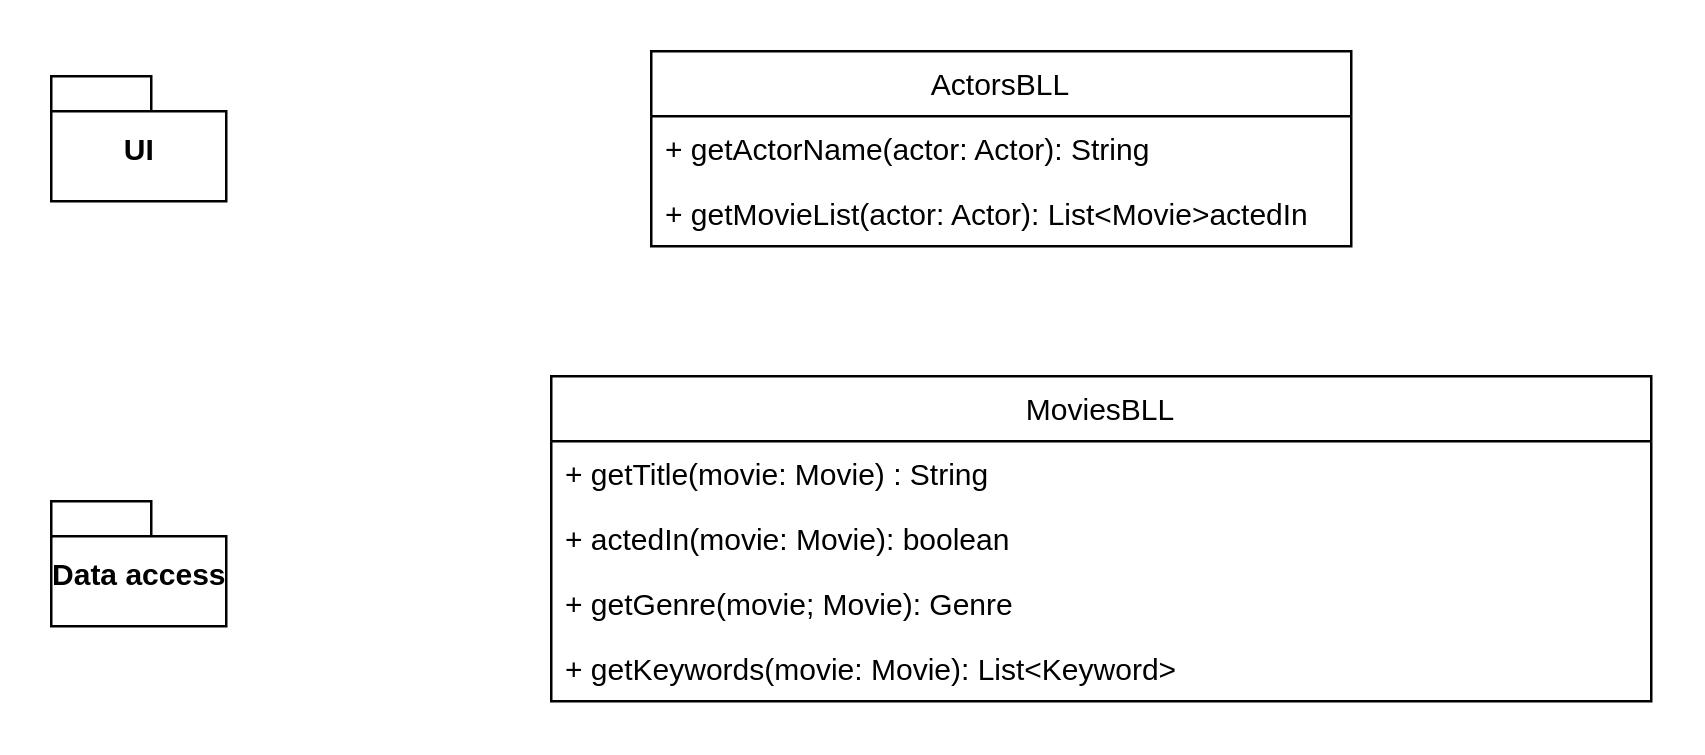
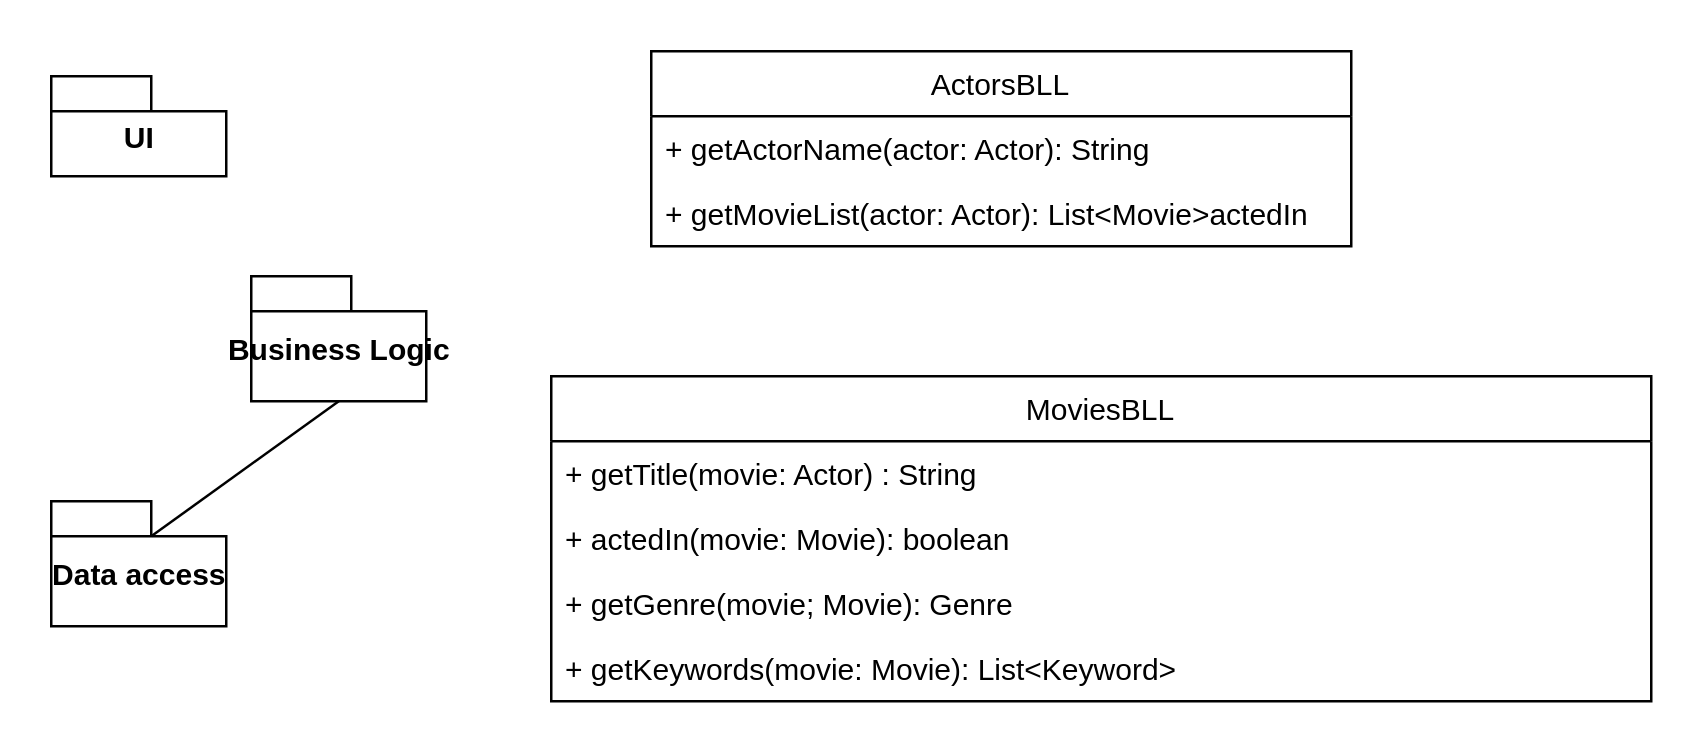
- <mxCell id="2" value="UI" style="shape=folder;fontStyle=1;spacingTop=10;tabWidth=40;tabHeight=14;tabPosition=left;html=1;" vertex="1" parent="1"><mxGeometry x="20" y="30" width="70" height="50" as="geometry" /></mxCell>
+ <mxCell id="2" value="UI" style="shape=folder;fontStyle=1;spacingTop=10;tabWidth=40;tabHeight=14;tabPosition=left;html=1;" vertex="1" parent="1"><mxGeometry x="20" y="30" width="70" height="40" as="geometry" /></mxCell>
+ <mxCell id="3" value="Business Logic" style="shape=folder;fontStyle=1;spacingTop=10;tabWidth=40;tabHeight=14;tabPosition=left;html=1;" vertex="1" parent="1"><mxGeometry x="100" y="110" width="70" height="50" as="geometry" /></mxCell>
+ <mxCell id="5" value="" style="endArrow=none;html=1;entryX=0.5;entryY=1;entryDx=0;entryDy=0;entryPerimeter=0;exitX=0;exitY=0;exitDx=40;exitDy=14;exitPerimeter=0;" edge="1" parent="1" source="4" target="3"><mxGeometry width="50" height="50" relative="1" as="geometry"><mxPoint x="330" y="230" as="sourcePoint" /><mxPoint x="380" y="180" as="targetPoint" /></mxGeometry></mxCell>
- <mxCell id="10" value="+ getTitle(movie: Movie) : String" style="text;strokeColor=none;fillColor=none;align=left;verticalAlign=top;spacingLeft=4;spacingRight=4;overflow=hidden;rotatable=0;points=[[0,0.5],[1,0.5]];portConstraint=eastwest;" vertex="1" parent="9"><mxGeometry y="26" width="440" height="26" as="geometry" /></mxCell>
+ <mxCell id="10" value="+ getTitle(movie: Actor) : String" style="text;strokeColor=none;fillColor=none;align=left;verticalAlign=top;spacingLeft=4;spacingRight=4;overflow=hidden;rotatable=0;points=[[0,0.5],[1,0.5]];portConstraint=eastwest;" vertex="1" parent="9"><mxGeometry y="26" width="440" height="26" as="geometry" /></mxCell>
